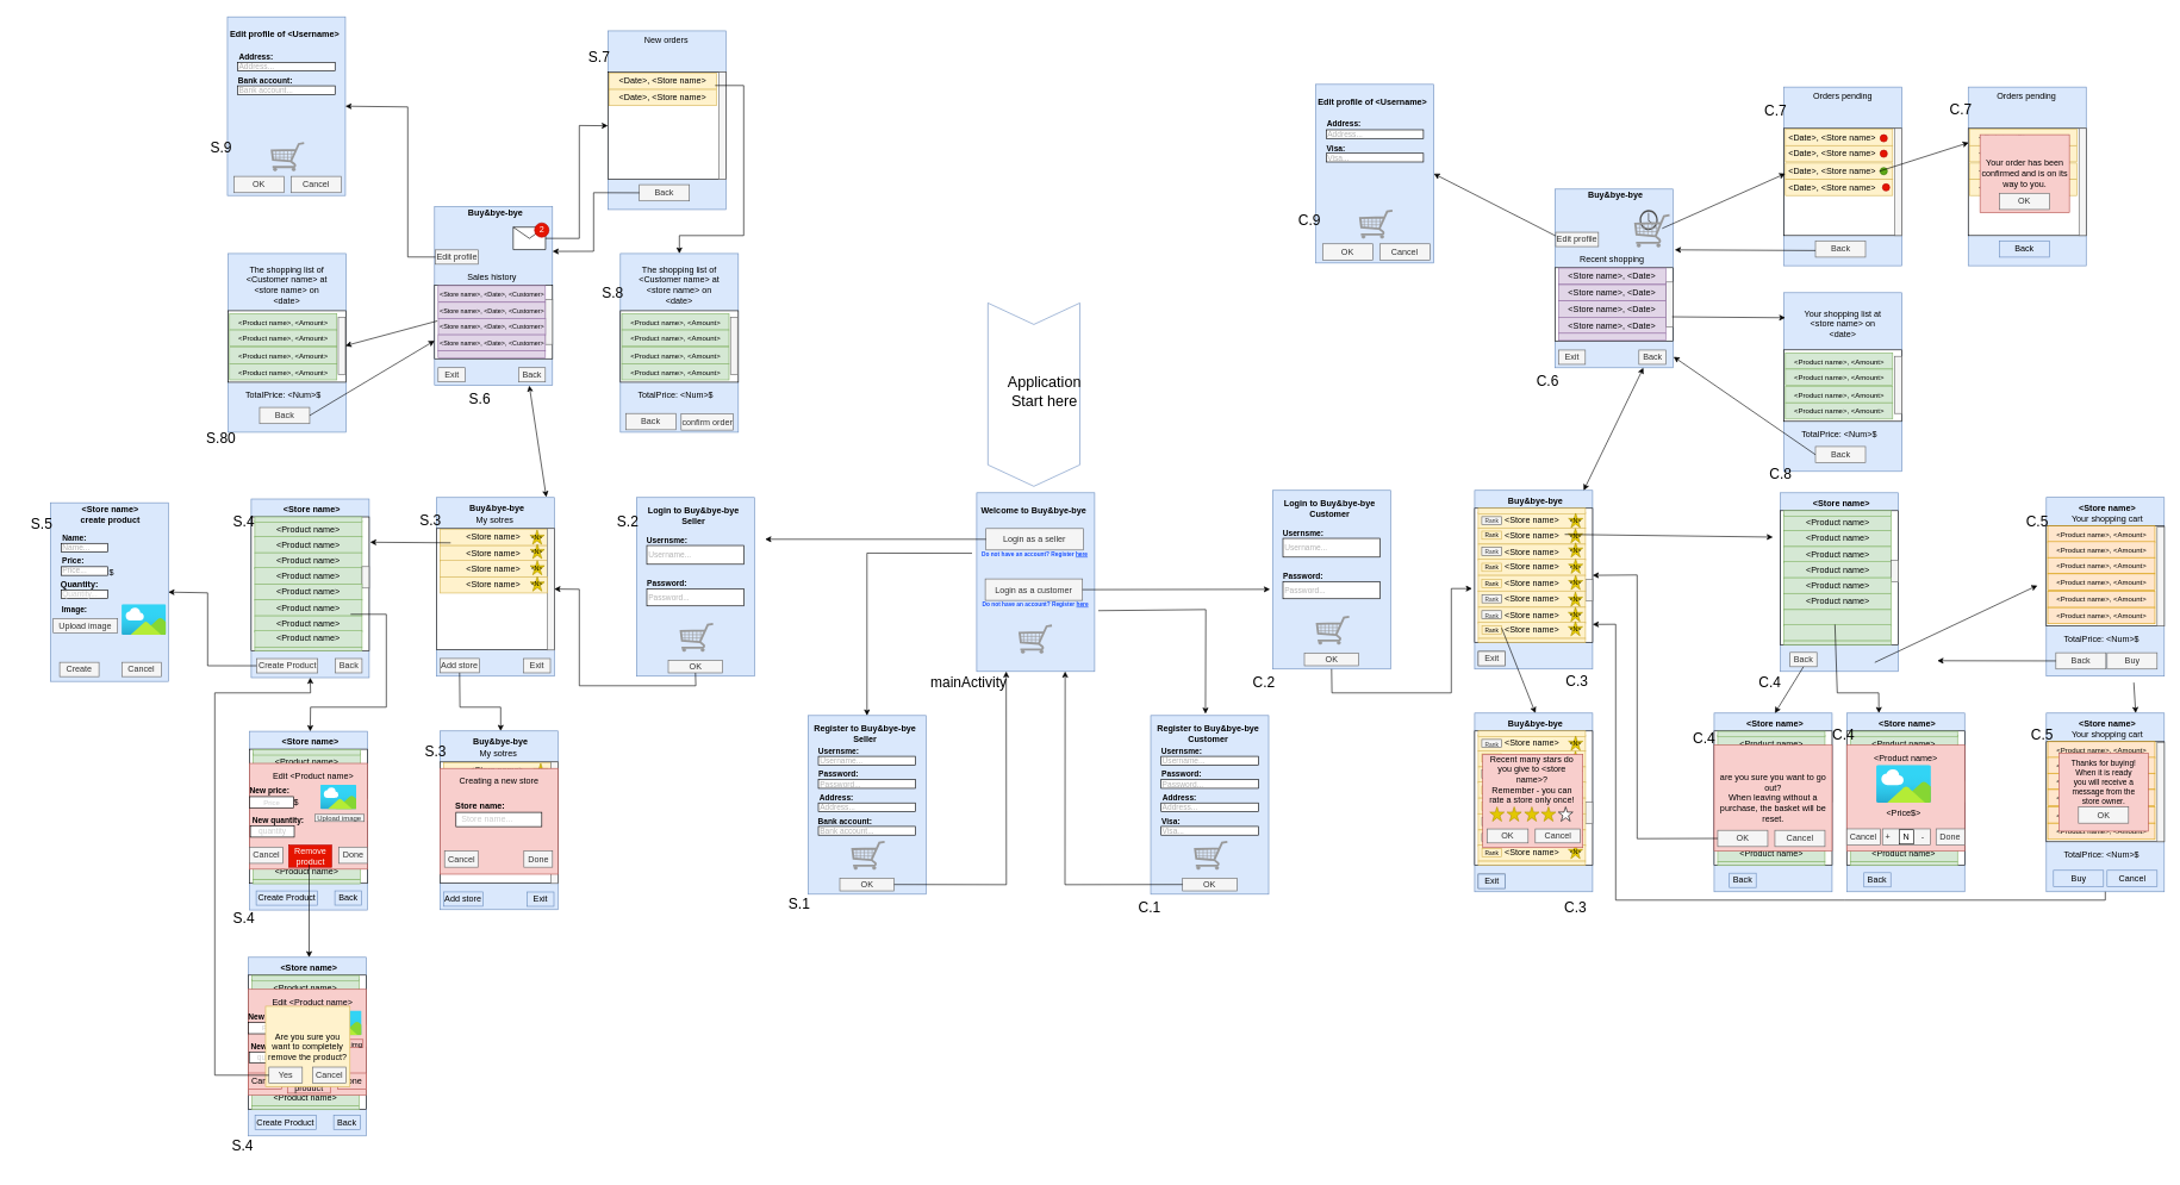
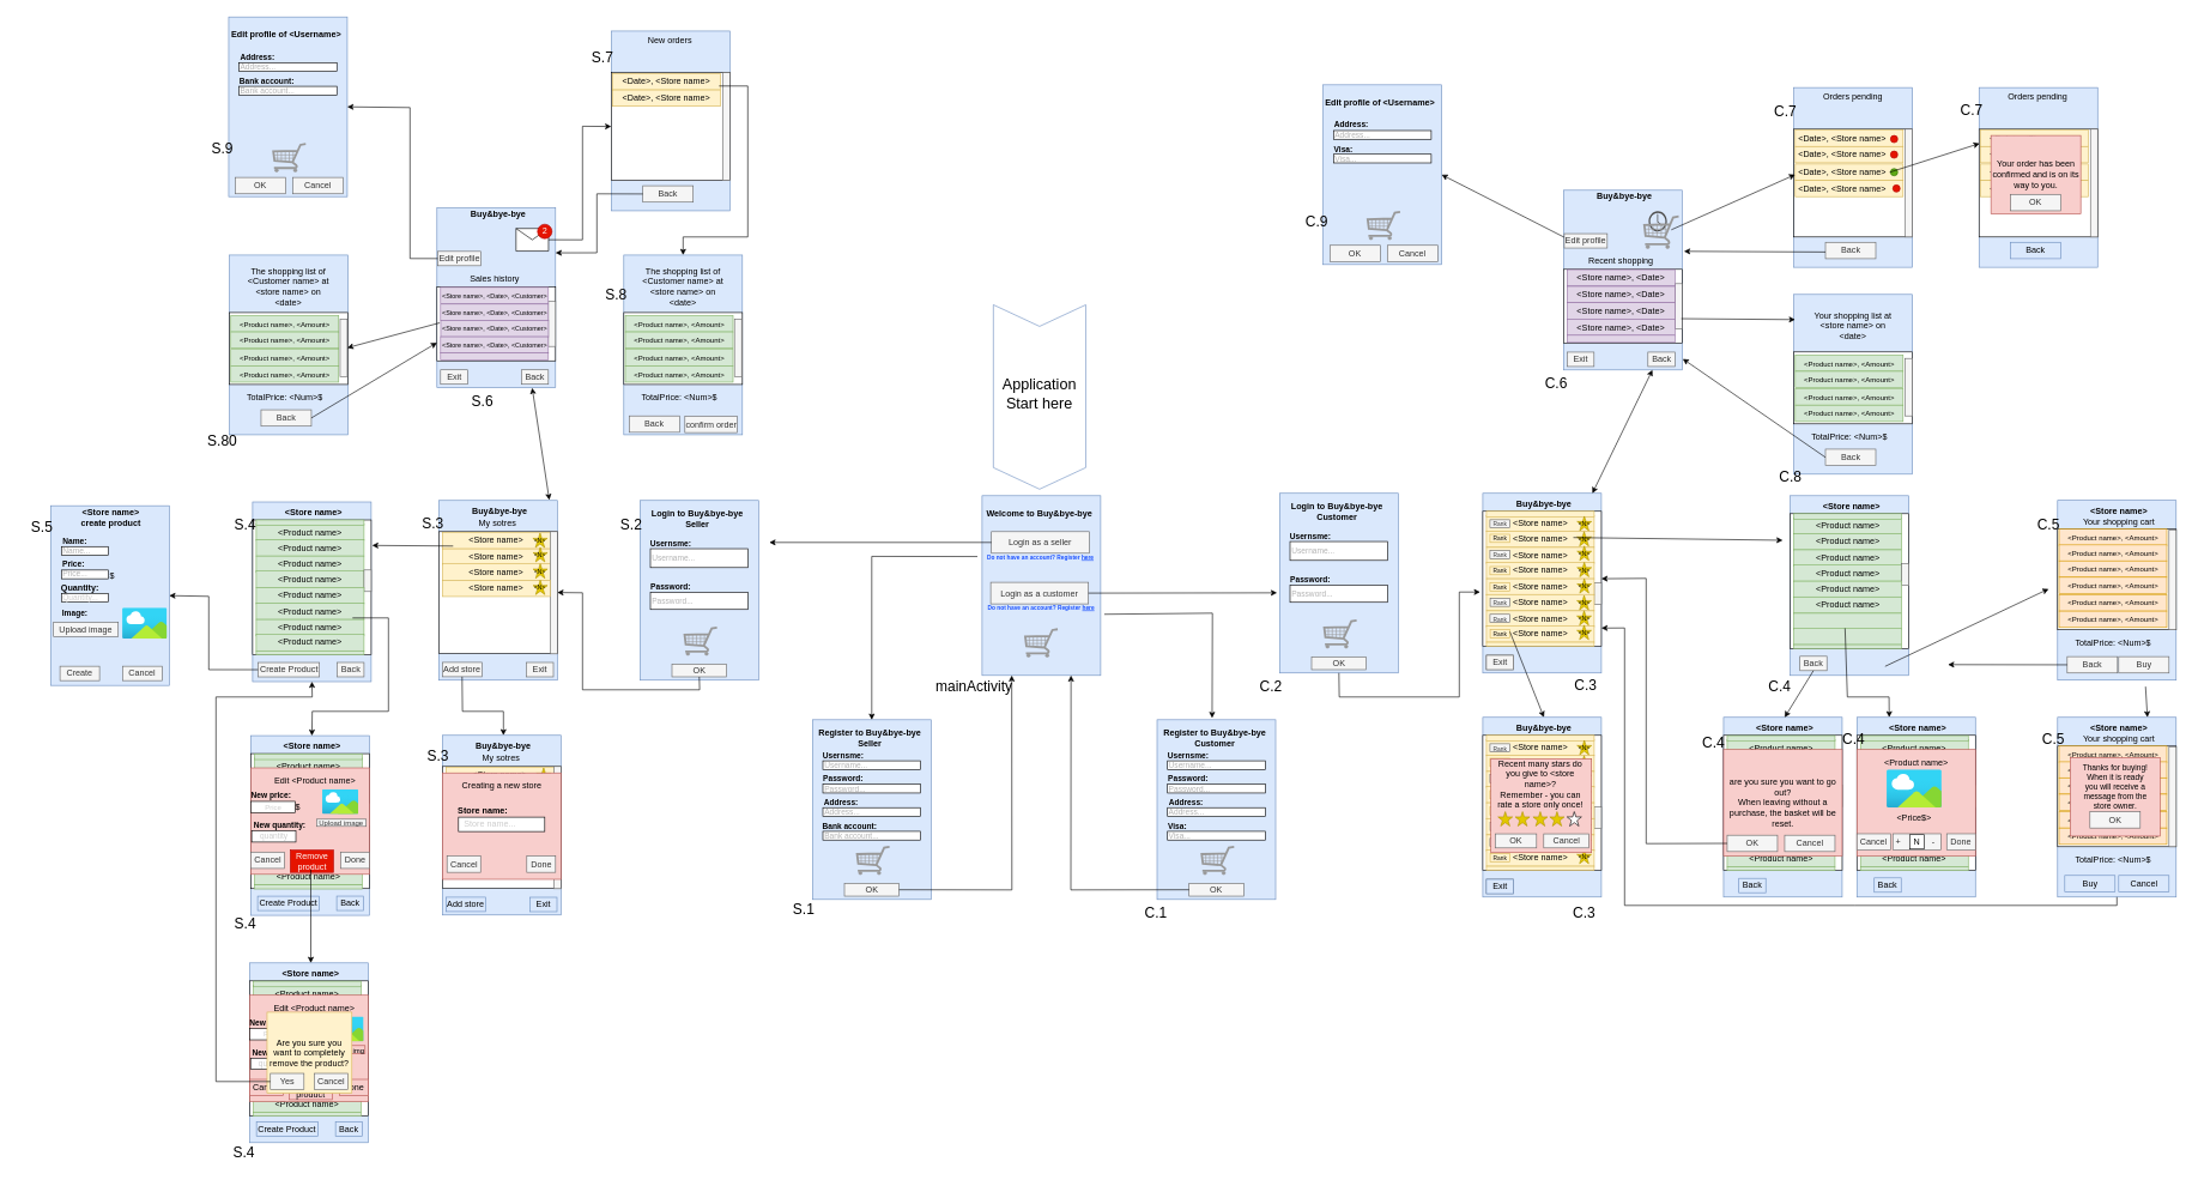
- <mxCell id="307" value="&lt;font style=&quot;font-size: 21px;&quot;&gt;Application Start here&lt;/font&gt;" style="text;html=1;strokeColor=none;fillColor=none;align=center;verticalAlign=middle;whiteSpace=wrap;rounded=0;" vertex="1" parent="1"><mxGeometry x="1397.02" y="521.53" width="127.98" height="50" as="geometry" /></mxCell>
+ <mxCell id="307" value="&lt;font style=&quot;font-size: 21px;&quot;&gt;Application Start here&lt;/font&gt;" style="text;html=1;strokeColor=none;fillColor=none;align=center;verticalAlign=middle;whiteSpace=wrap;rounded=0;" vertex="1" parent="1"><mxGeometry x="1382.02" y="521.53" width="127.98" height="50" as="geometry" /></mxCell>
